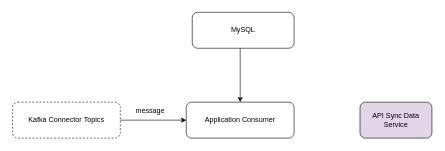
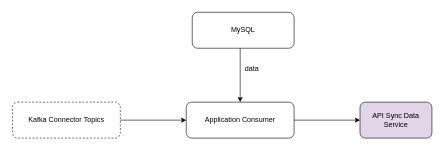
+ <mxCell id="8" value="data" style="text;html=1;align=center;verticalAlign=middle;whiteSpace=wrap;rounded=0;" vertex="1" parent="1"><mxGeometry x="390" y="100" width="60" height="30" as="geometry" /></mxCell>
- <mxCell id="7" value="message" style="text;html=1;align=center;verticalAlign=middle;whiteSpace=wrap;rounded=0;" vertex="1" parent="1"><mxGeometry x="220" y="170" width="60" height="30" as="geometry" /></mxCell>
+ <mxCell id="9" value="" style="endArrow=classic;html=1;rounded=0;exitX=1;exitY=0.5;exitDx=0;exitDy=0;" edge="1" parent="1" source="4" target="10"><mxGeometry width="50" height="50" relative="1" as="geometry"><mxPoint x="350" y="230" as="sourcePoint" /><mxPoint x="400" y="180" as="targetPoint" /></mxGeometry></mxCell>
